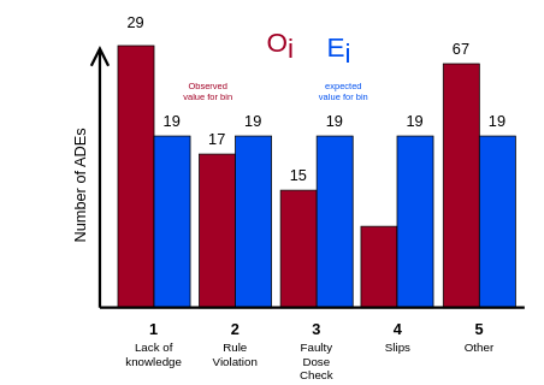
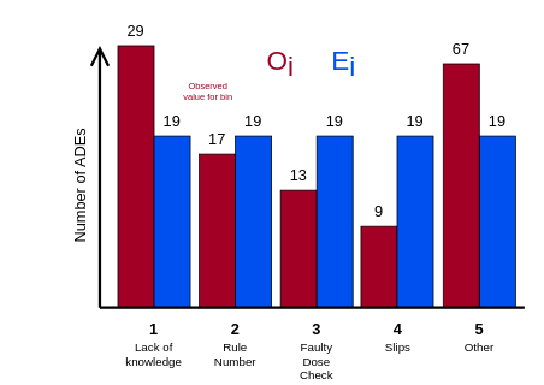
- <mxCell id="13" value="29" style="text;html=1;strokeColor=none;fillColor=none;align=center;verticalAlign=middle;whiteSpace=wrap;rounded=0;fontSize=17;" vertex="1" parent="1"><mxGeometry x="130" y="10" width="40" height="30" as="geometry" /></mxCell>
+ <mxCell id="13" value="29" style="text;html=1;strokeColor=none;fillColor=none;align=center;verticalAlign=middle;whiteSpace=wrap;rounded=0;fontSize=17;" vertex="1" parent="1"><mxGeometry x="130" y="20" width="40" height="30" as="geometry" /></mxCell>
- <mxCell id="24" value="O&lt;sub style=&quot;font-size: 30px;&quot;&gt;i&lt;/sub&gt;" style="text;html=1;strokeColor=none;fillColor=none;align=center;verticalAlign=middle;whiteSpace=wrap;rounded=0;fontColor=#A20025;fontSize=30;" vertex="1" parent="1"><mxGeometry x="300" y="40" width="20" height="20" as="geometry" /></mxCell>
+ <mxCell id="24" value="O&lt;sub style=&quot;font-size: 30px;&quot;&gt;i&lt;/sub&gt;" style="text;html=1;strokeColor=none;fillColor=none;align=center;verticalAlign=middle;whiteSpace=wrap;rounded=0;fontColor=#A20025;fontSize=30;" vertex="1" parent="1"><mxGeometry x="300" y="60" width="20" height="20" as="geometry" /></mxCell>
- <mxCell id="23" value="E&lt;sub style=&quot;font-size: 30px;&quot;&gt;i&lt;/sub&gt;" style="text;html=1;strokeColor=none;fillColor=none;align=center;verticalAlign=middle;whiteSpace=wrap;rounded=0;fontColor=#0050EF;fontSize=30;" vertex="1" parent="1"><mxGeometry x="365" y="45" width="20" height="20" as="geometry" /></mxCell>
+ <mxCell id="23" value="E&lt;sub style=&quot;font-size: 30px;&quot;&gt;i&lt;/sub&gt;" style="text;html=1;strokeColor=none;fillColor=none;align=center;verticalAlign=middle;whiteSpace=wrap;rounded=0;fontColor=#0050EF;fontSize=30;" vertex="1" parent="1"><mxGeometry x="370" y="60" width="20" height="20" as="geometry" /></mxCell>
- <mxCell id="25" value="expected value for bin" style="text;html=1;strokeColor=none;fillColor=none;align=center;verticalAlign=middle;whiteSpace=wrap;rounded=0;fontColor=#0050EF;fontSize=10;" vertex="1" parent="1"><mxGeometry x="350" y="90" width="60" height="20" as="geometry" /></mxCell>
- <mxCell id="20" value="15" style="text;html=1;strokeColor=none;fillColor=none;align=center;verticalAlign=middle;whiteSpace=wrap;rounded=0;fontSize=17;" vertex="1" parent="1"><mxGeometry x="310" y="180" width="40" height="30" as="geometry" /></mxCell>
+ <mxCell id="20" value="13" style="text;html=1;strokeColor=none;fillColor=none;align=center;verticalAlign=middle;whiteSpace=wrap;rounded=0;fontSize=17;" vertex="1" parent="1"><mxGeometry x="310" y="180" width="40" height="30" as="geometry" /></mxCell>
+ <mxCell id="21" value="9" style="text;html=1;strokeColor=none;fillColor=none;align=center;verticalAlign=middle;whiteSpace=wrap;rounded=0;fontSize=17;" vertex="1" parent="1"><mxGeometry x="399" y="220" width="40" height="30" as="geometry" /></mxCell>
- <mxCell id="35" value="Rule Violation" style="text;html=1;strokeColor=none;fillColor=none;align=center;verticalAlign=top;whiteSpace=wrap;rounded=0;fontSize=13;fontColor=#000000;fontStyle=0" vertex="1" parent="1"><mxGeometry x="230" y="370" width="60" height="30" as="geometry" /></mxCell>
+ <mxCell id="35" value="Rule Number" style="text;html=1;strokeColor=none;fillColor=none;align=center;verticalAlign=top;whiteSpace=wrap;rounded=0;fontSize=13;fontColor=#000000;fontStyle=0" vertex="1" parent="1"><mxGeometry x="230" y="370" width="60" height="30" as="geometry" /></mxCell>
